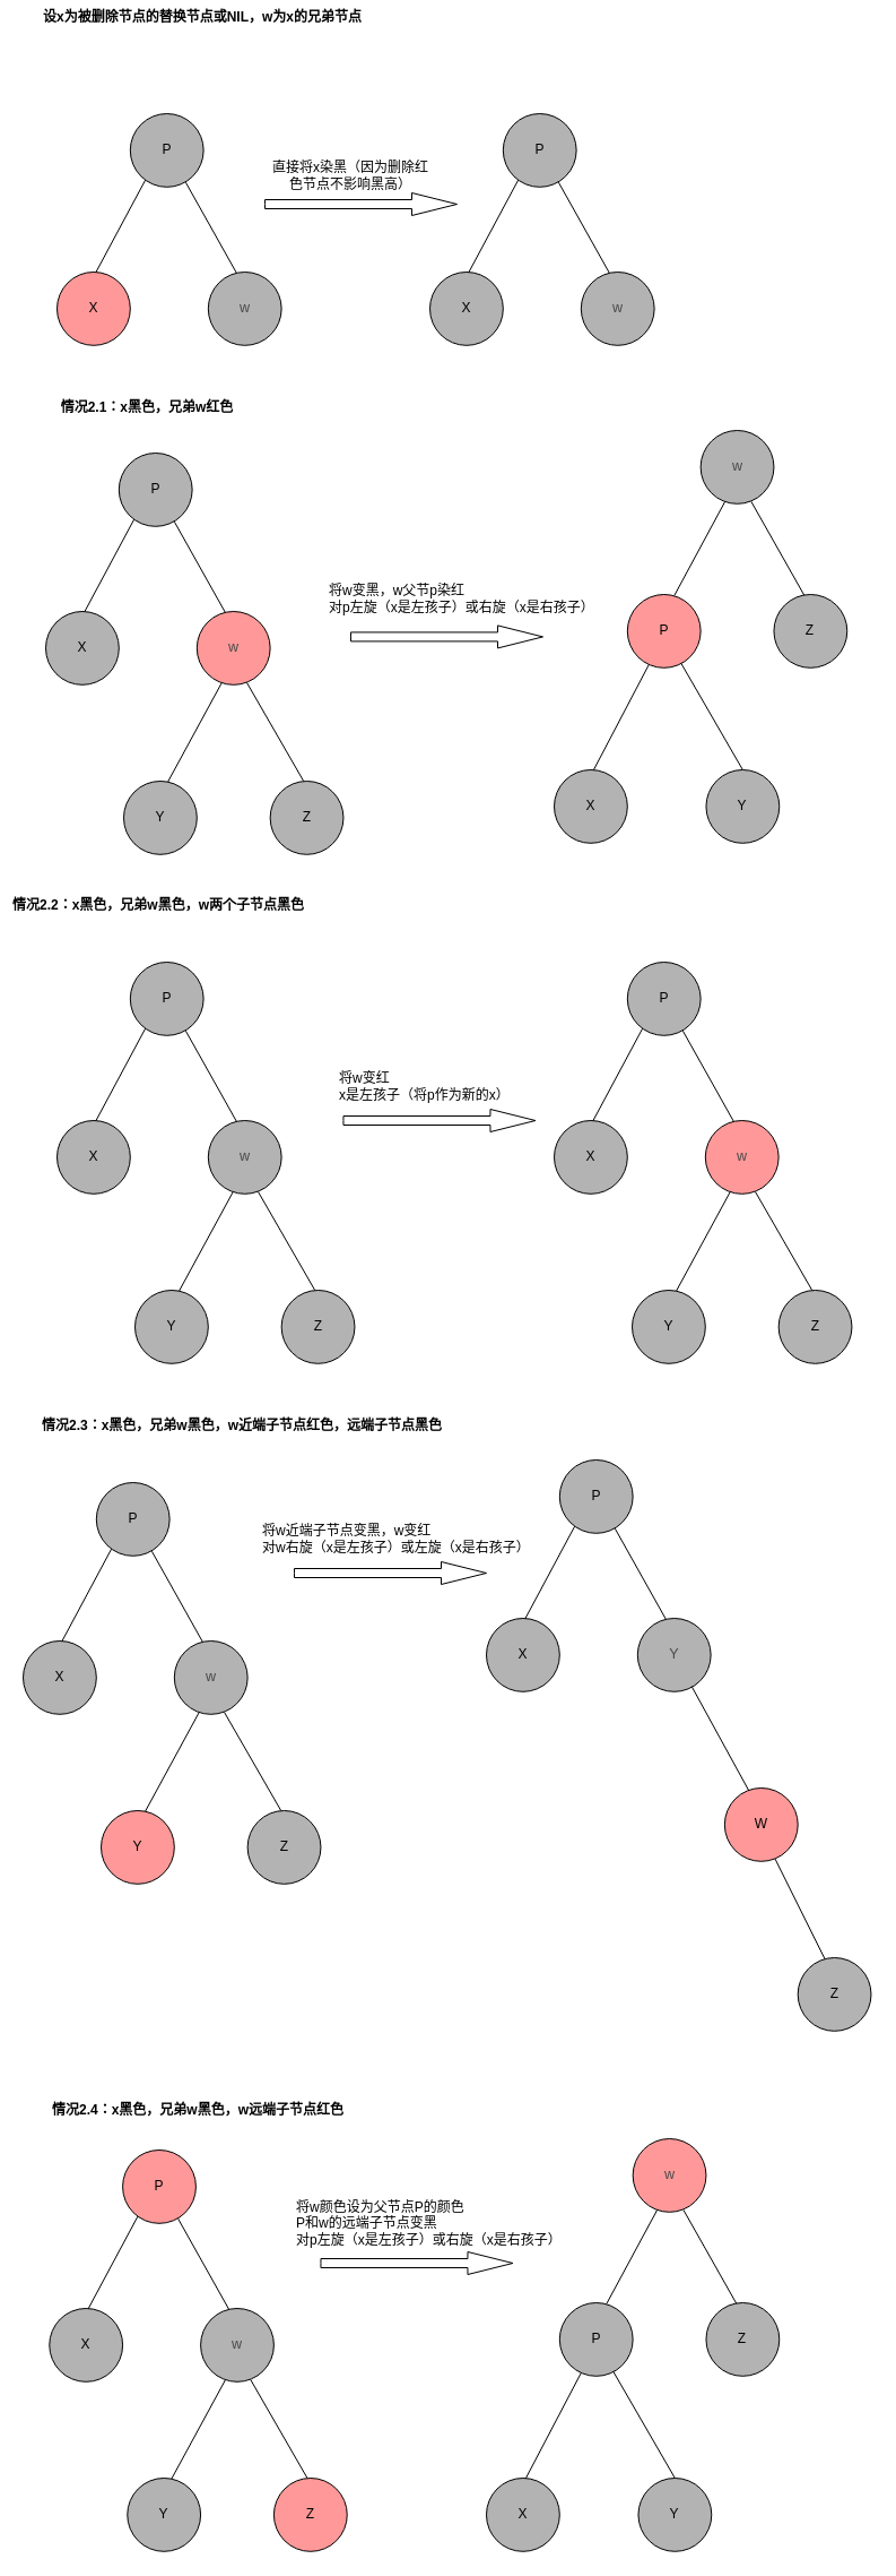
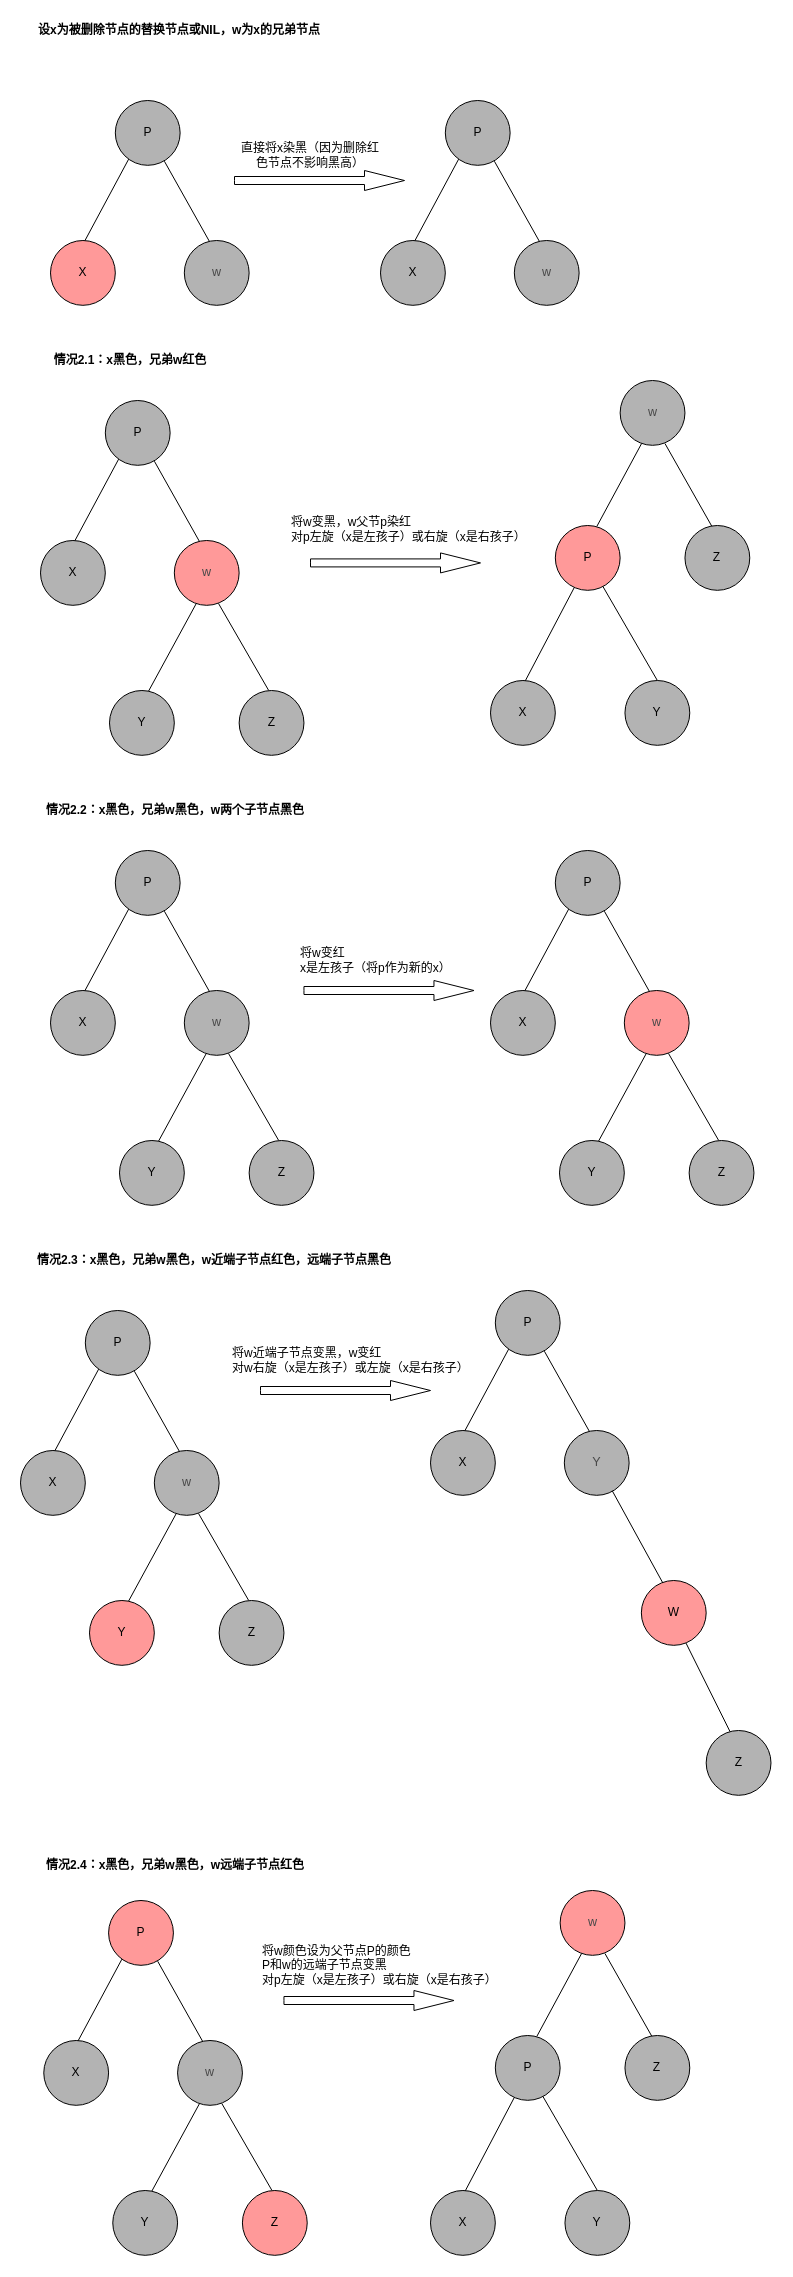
- <mxCell id="9" value="&lt;b&gt;设x为被删除节点的替换节点或NIL，w为x的兄弟节点&lt;/b&gt;" style="text;strokeColor=none;align=center;fillColor=none;html=1;verticalAlign=middle;whiteSpace=wrap;rounded=0;" parent="1" vertex="1"><mxGeometry x="34.32" y="5" width="290" height="20" as="geometry" /></mxCell>
+ <mxCell id="9" value="&lt;b&gt;设x为被删除节点的替换节点或NIL，w为x的兄弟节点&lt;/b&gt;" style="text;strokeColor=none;align=center;fillColor=none;html=1;verticalAlign=middle;whiteSpace=wrap;rounded=0;" parent="1" vertex="1"><mxGeometry x="34.32" y="20" width="290" height="20" as="geometry" /></mxCell>
- <mxCell id="40" value="&lt;b&gt;情况2.2：x&lt;/b&gt;&lt;b&gt;黑色，&lt;/b&gt;&lt;b&gt;兄弟w黑色，w两个子节点黑色&lt;/b&gt;" style="text;strokeColor=none;align=center;fillColor=none;html=1;verticalAlign=middle;whiteSpace=wrap;rounded=0;" parent="1" vertex="1"><mxGeometry x="5" y="790" width="270" height="20" as="geometry" /></mxCell>
+ <mxCell id="40" value="&lt;b&gt;情况2.2：x&lt;/b&gt;&lt;b&gt;黑色，&lt;/b&gt;&lt;b&gt;兄弟w黑色，w两个子节点黑色&lt;/b&gt;" style="text;strokeColor=none;align=center;fillColor=none;html=1;verticalAlign=middle;whiteSpace=wrap;rounded=0;" parent="1" vertex="1"><mxGeometry x="40" y="800" width="270" height="20" as="geometry" /></mxCell>
